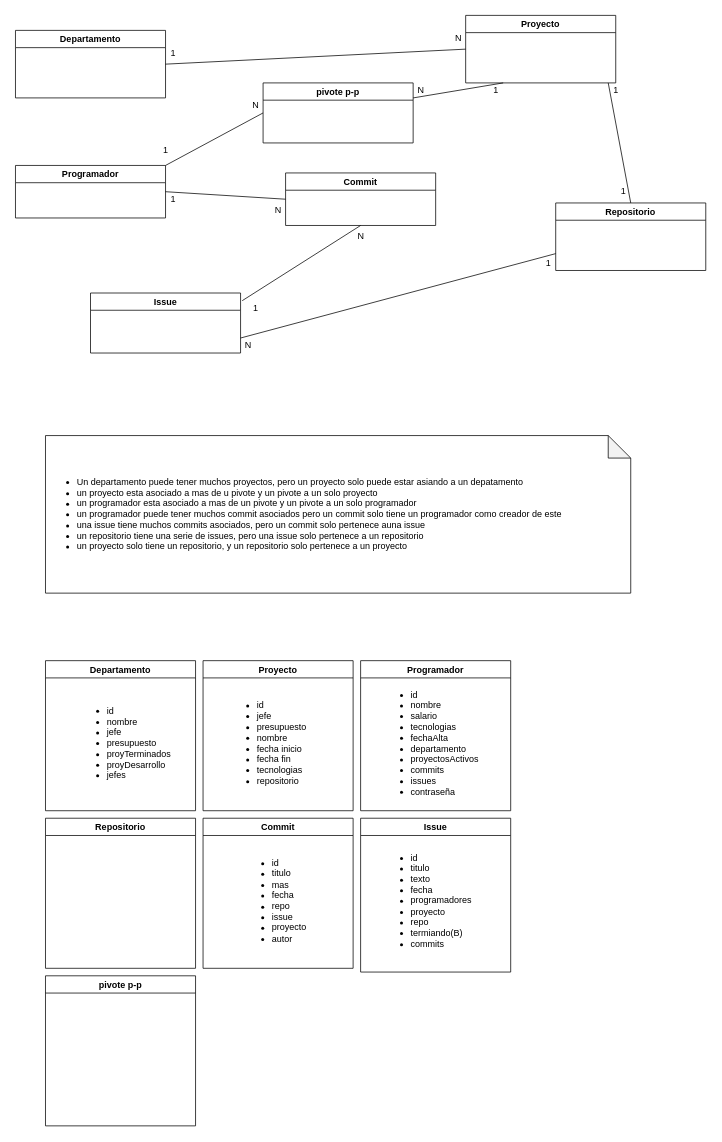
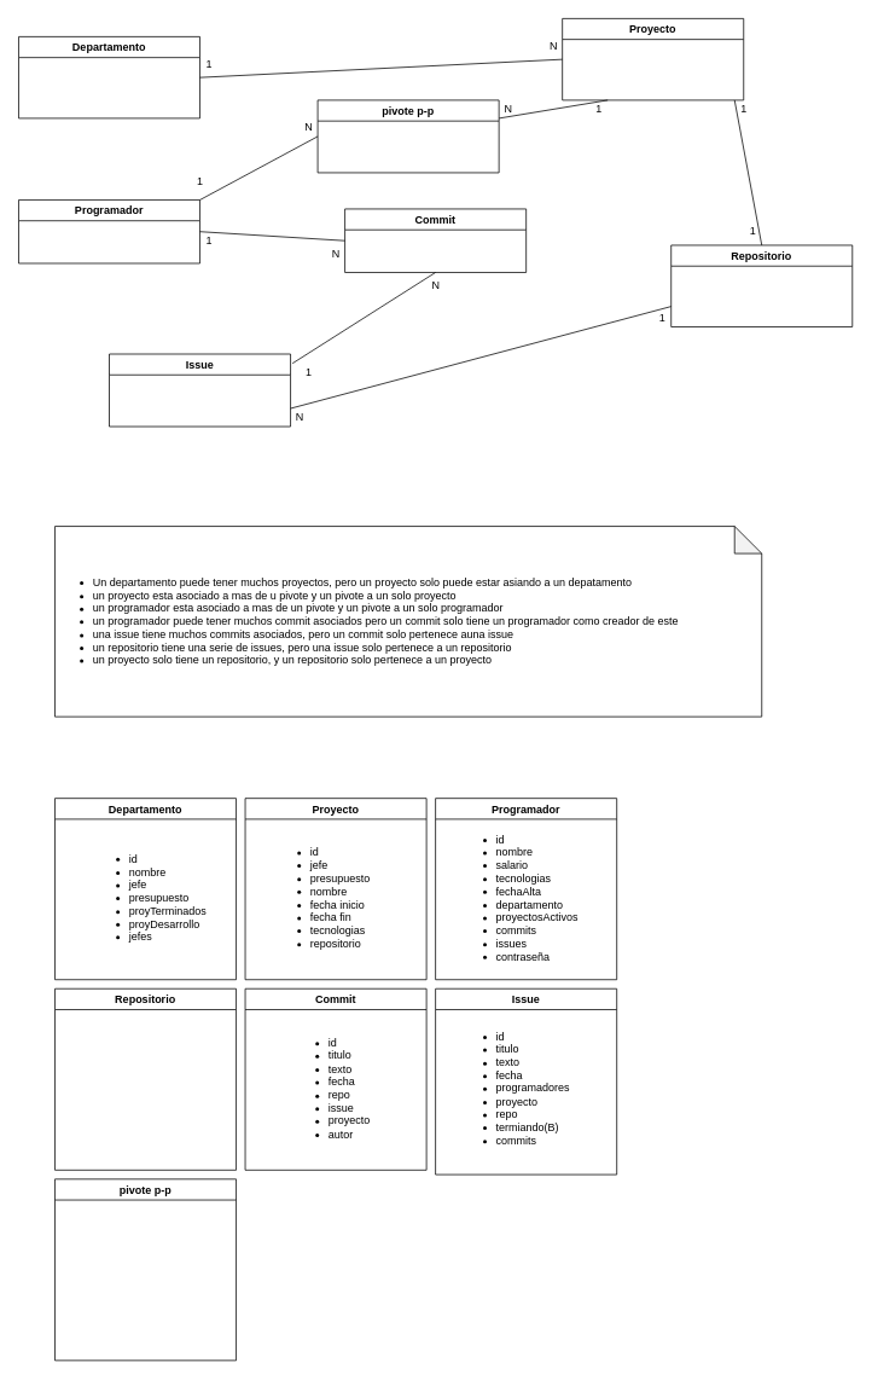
- <mxCell id="42" value="&lt;ul&gt;&lt;li&gt;id&lt;/li&gt;&lt;li&gt;titulo&lt;/li&gt;&lt;li&gt;mas&lt;/li&gt;&lt;li&gt;fecha&lt;/li&gt;&lt;li&gt;repo&lt;/li&gt;&lt;li&gt;issue&lt;/li&gt;&lt;li&gt;proyecto&lt;/li&gt;&lt;li&gt;autor&lt;/li&gt;&lt;/ul&gt;" style="text;html=1;align=left;verticalAlign=middle;resizable=0;points=[];autosize=1;strokeColor=none;fillColor=none;" parent="1" vertex="1"><mxGeometry x="320" y="1105" width="100" height="190" as="geometry" /></mxCell>
+ <mxCell id="42" value="&lt;ul&gt;&lt;li&gt;id&lt;/li&gt;&lt;li&gt;titulo&lt;/li&gt;&lt;li&gt;texto&lt;/li&gt;&lt;li&gt;fecha&lt;/li&gt;&lt;li&gt;repo&lt;/li&gt;&lt;li&gt;issue&lt;/li&gt;&lt;li&gt;proyecto&lt;/li&gt;&lt;li&gt;autor&lt;/li&gt;&lt;/ul&gt;" style="text;html=1;align=left;verticalAlign=middle;resizable=0;points=[];autosize=1;strokeColor=none;fillColor=none;" parent="1" vertex="1"><mxGeometry x="320" y="1105" width="100" height="190" as="geometry" /></mxCell>
